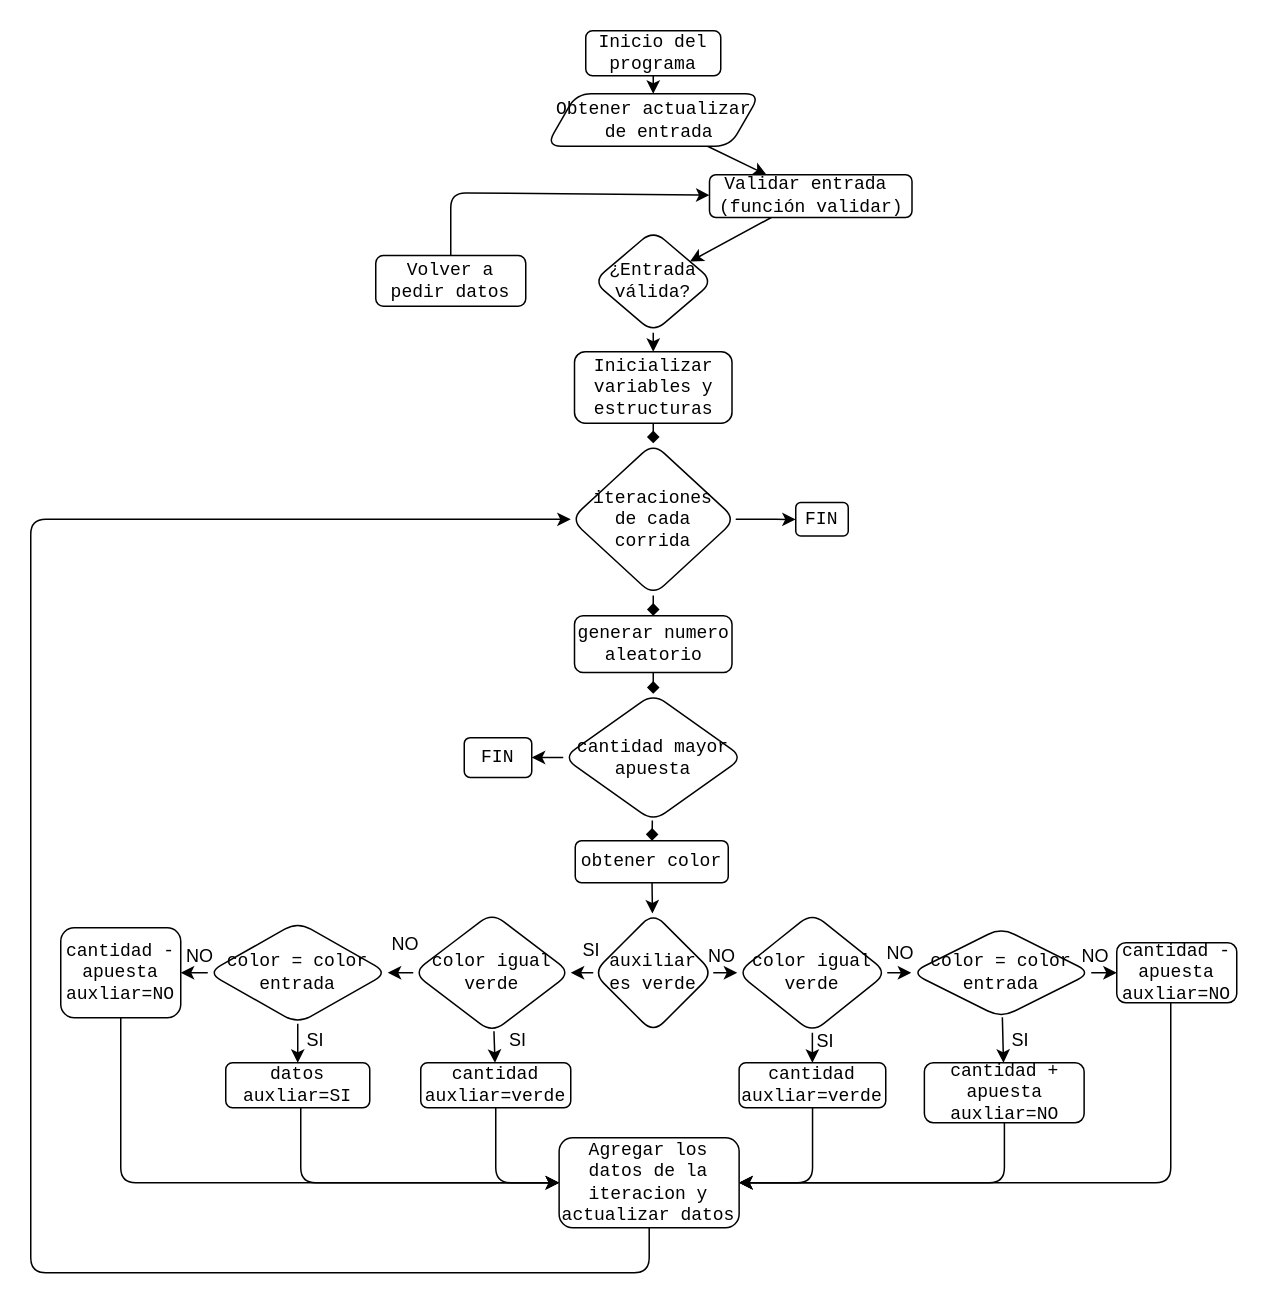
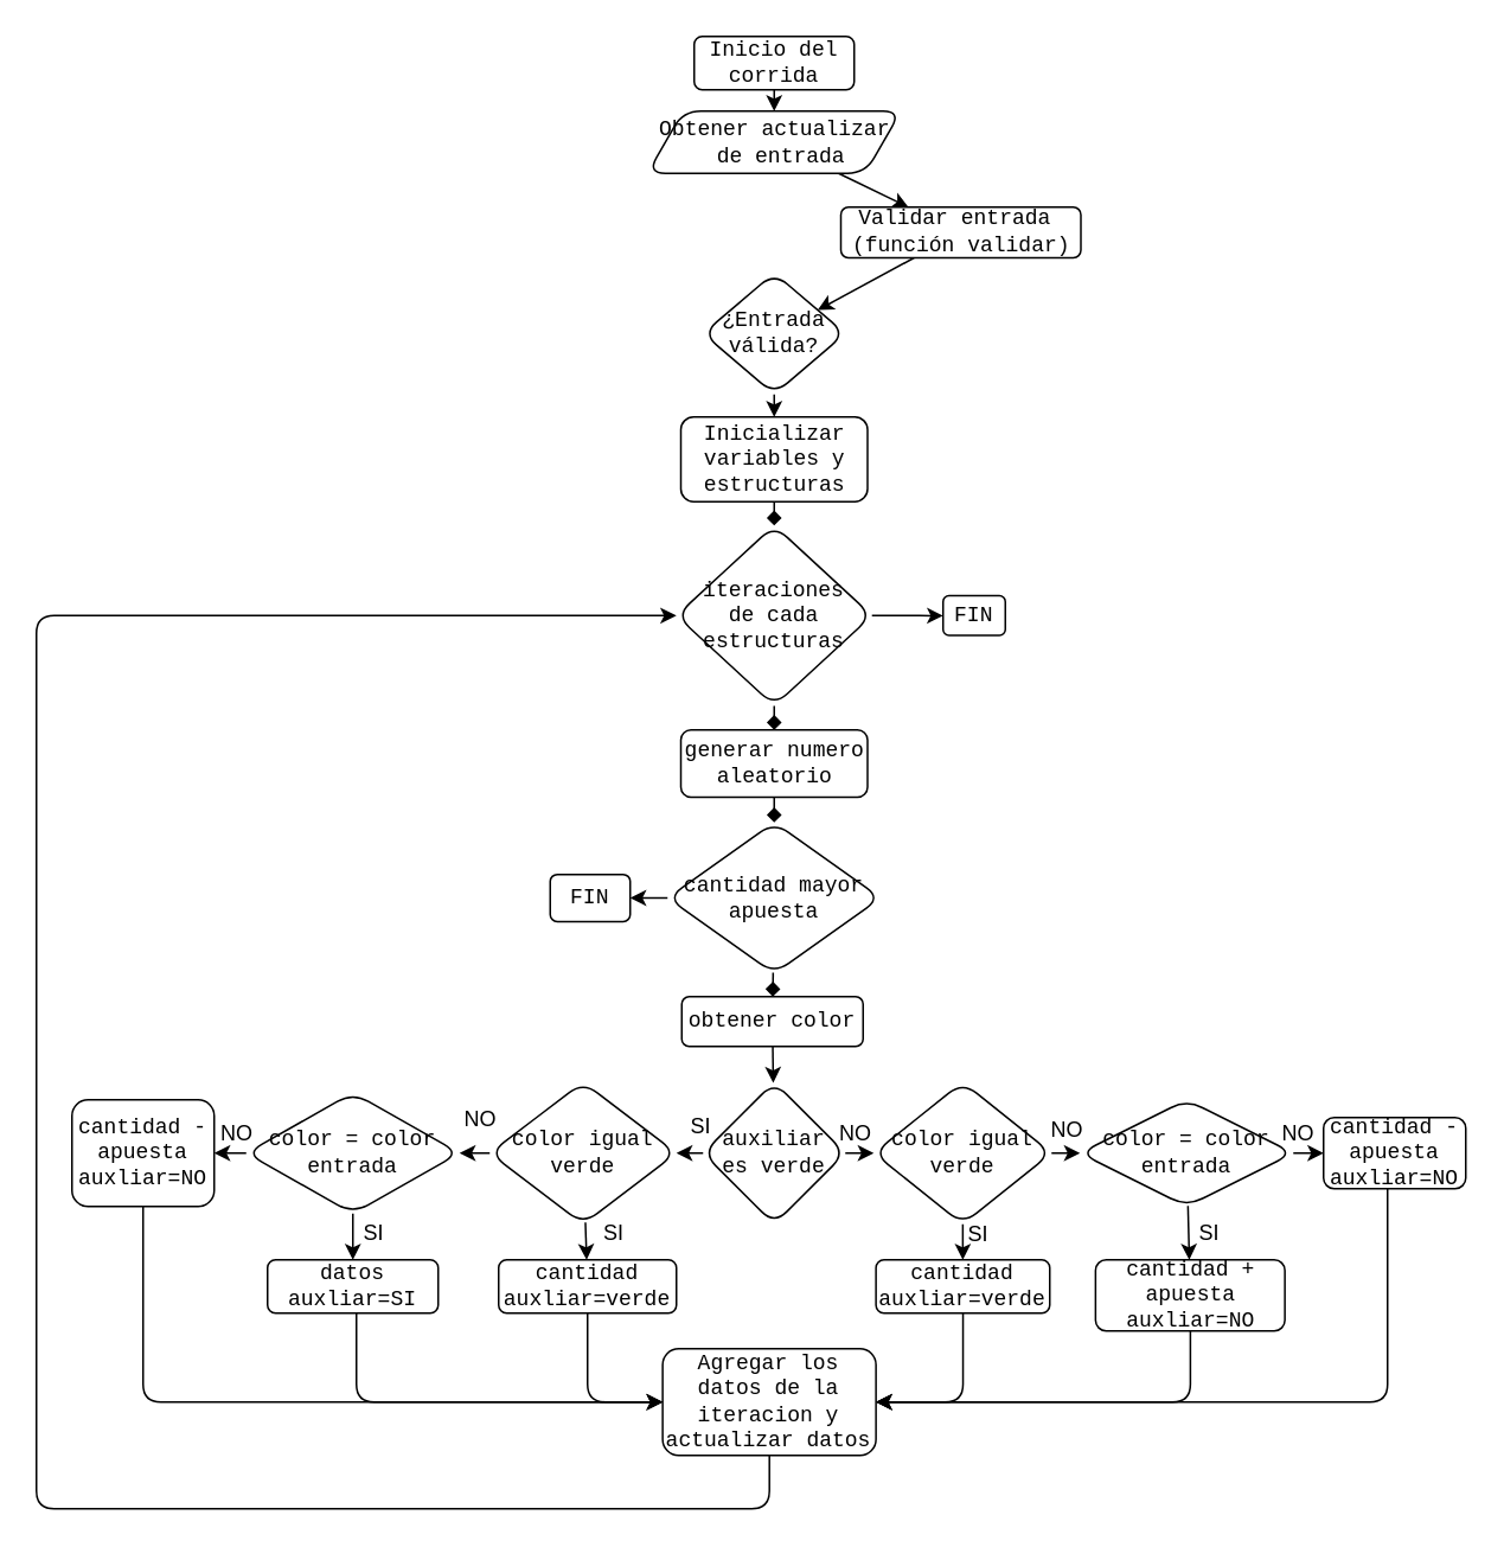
- <mxCell id="3" value="Inicio del&lt;br&gt;programa" style="rounded=1;whiteSpace=wrap;html=1;labelBackgroundColor=none;fillStyle=auto;fontColor=#000000;fillColor=#FFFFFF;gradientColor=none;strokeWidth=1;fontFamily=Courier New;" parent="1" vertex="1"><mxGeometry x="390" y="20" width="90" height="30" as="geometry" /></mxCell>
+ <mxCell id="3" value="Inicio del&lt;br&gt;corrida" style="rounded=1;whiteSpace=wrap;html=1;labelBackgroundColor=none;fillStyle=auto;fontColor=#000000;fillColor=#FFFFFF;gradientColor=none;strokeWidth=1;fontFamily=Courier New;" parent="1" vertex="1"><mxGeometry x="390" y="20" width="90" height="30" as="geometry" /></mxCell>
- <mxCell id="12" style="edgeStyle=none;html=1;" edge="1" parent="1" source="13" target="7"><mxGeometry relative="1" as="geometry"><Array as="points"><mxPoint x="300" y="128" /></Array></mxGeometry></mxCell>
- <mxCell id="13" value="Volver a pedir datos" style="whiteSpace=wrap;html=1;fontFamily=Courier New;fillColor=#FFFFFF;fontColor=#000000;rounded=1;labelBackgroundColor=none;fillStyle=auto;gradientColor=none;strokeWidth=1;" vertex="1" parent="1"><mxGeometry x="250" y="169.9" width="100" height="33.81" as="geometry" /></mxCell>
- <mxCell id="16" value="iteraciones &lt;br&gt;de cada corrida" style="rhombus;whiteSpace=wrap;html=1;fontFamily=Courier New;fillColor=#FFFFFF;fontColor=#000000;rounded=1;labelBackgroundColor=none;fillStyle=auto;gradientColor=none;strokeWidth=1;" vertex="1" parent="1"><mxGeometry x="380" y="295" width="110" height="101.43" as="geometry" /></mxCell>
+ <mxCell id="16" value="iteraciones &lt;br&gt;de cada estructuras" style="rhombus;whiteSpace=wrap;html=1;fontFamily=Courier New;fillColor=#FFFFFF;fontColor=#000000;rounded=1;labelBackgroundColor=none;fillStyle=auto;gradientColor=none;strokeWidth=1;" vertex="1" parent="1"><mxGeometry x="380" y="295" width="110" height="101.43" as="geometry" /></mxCell>
